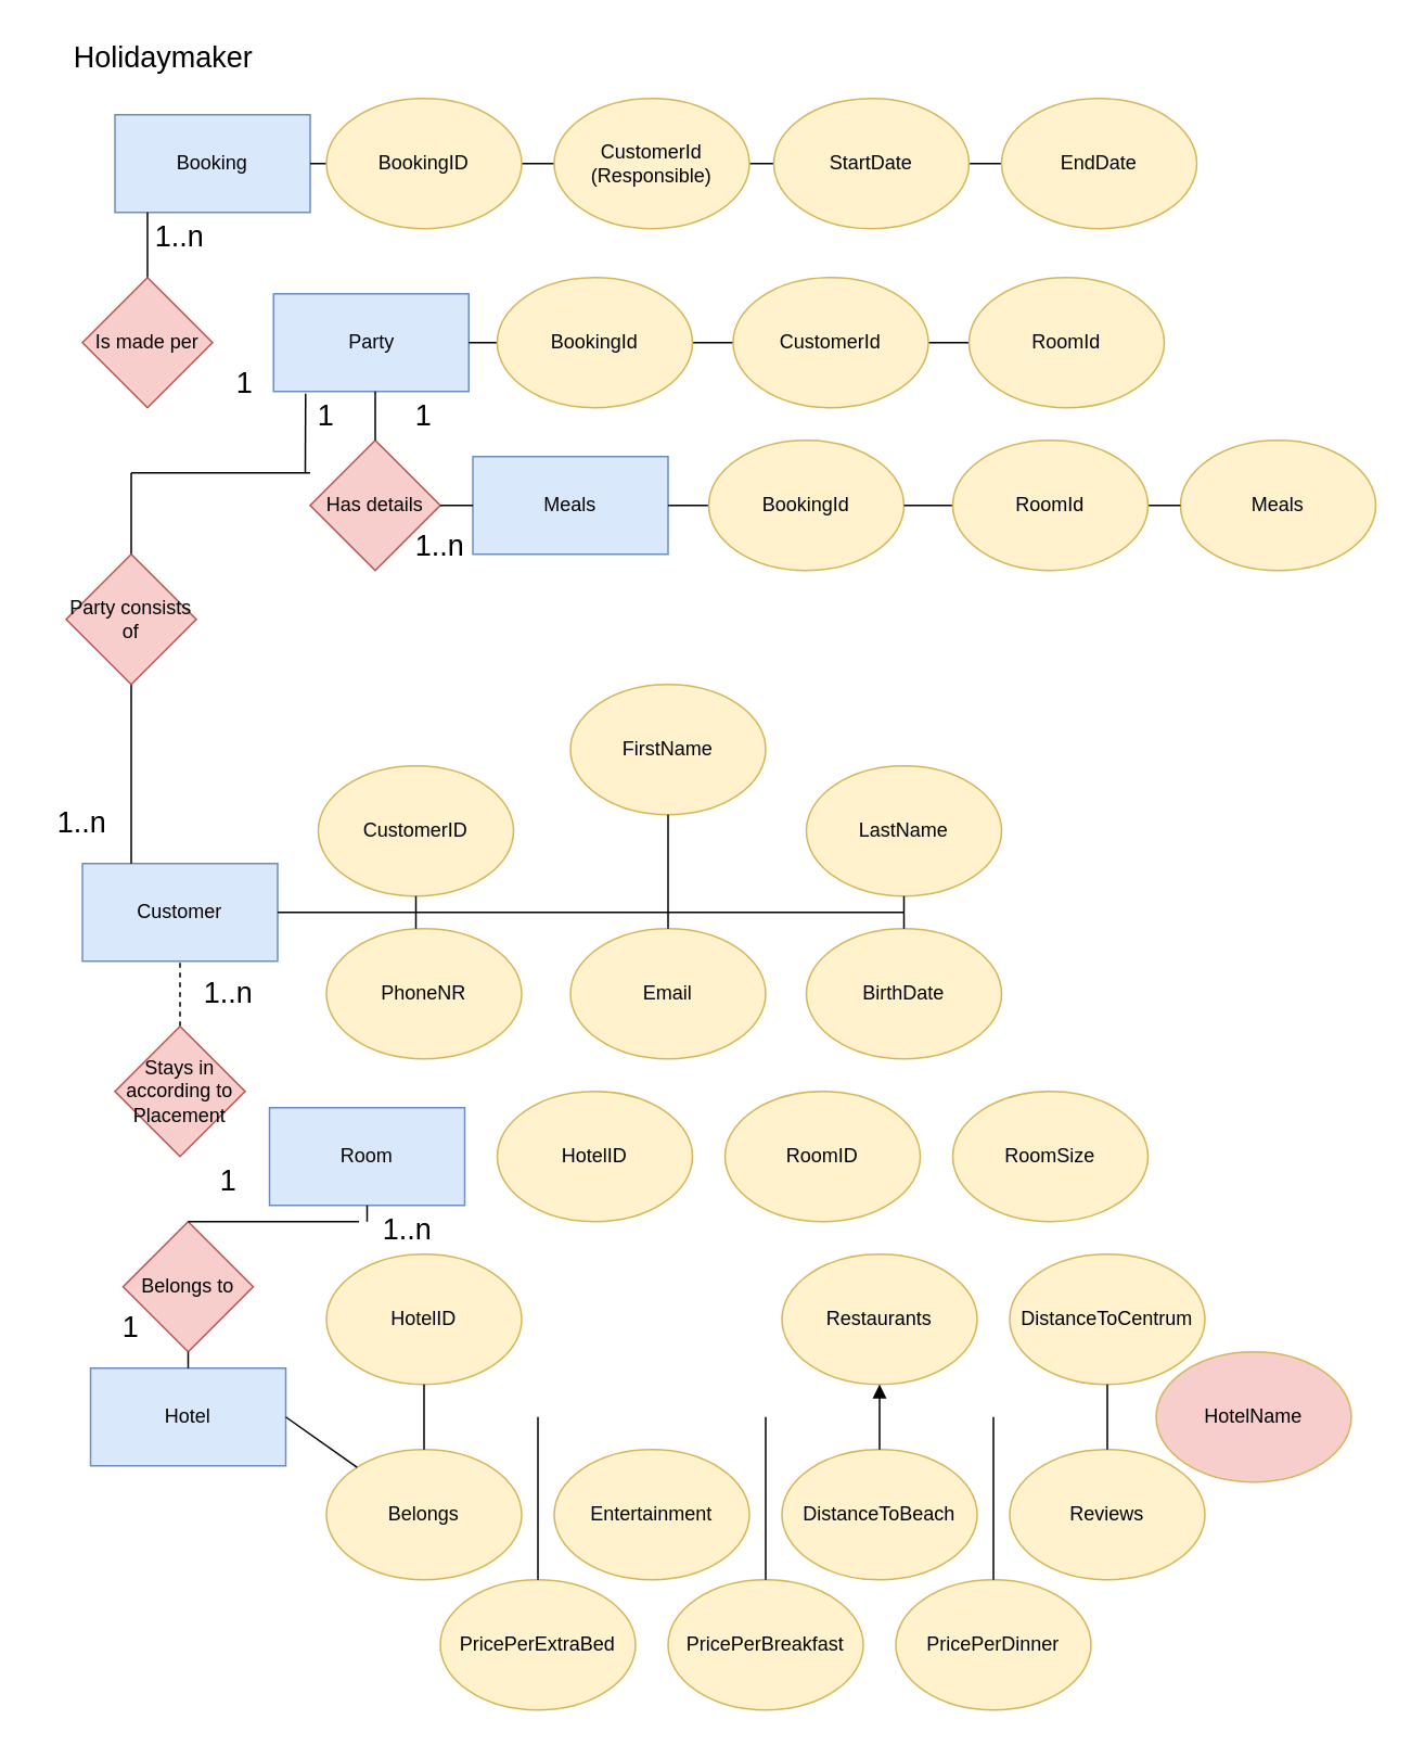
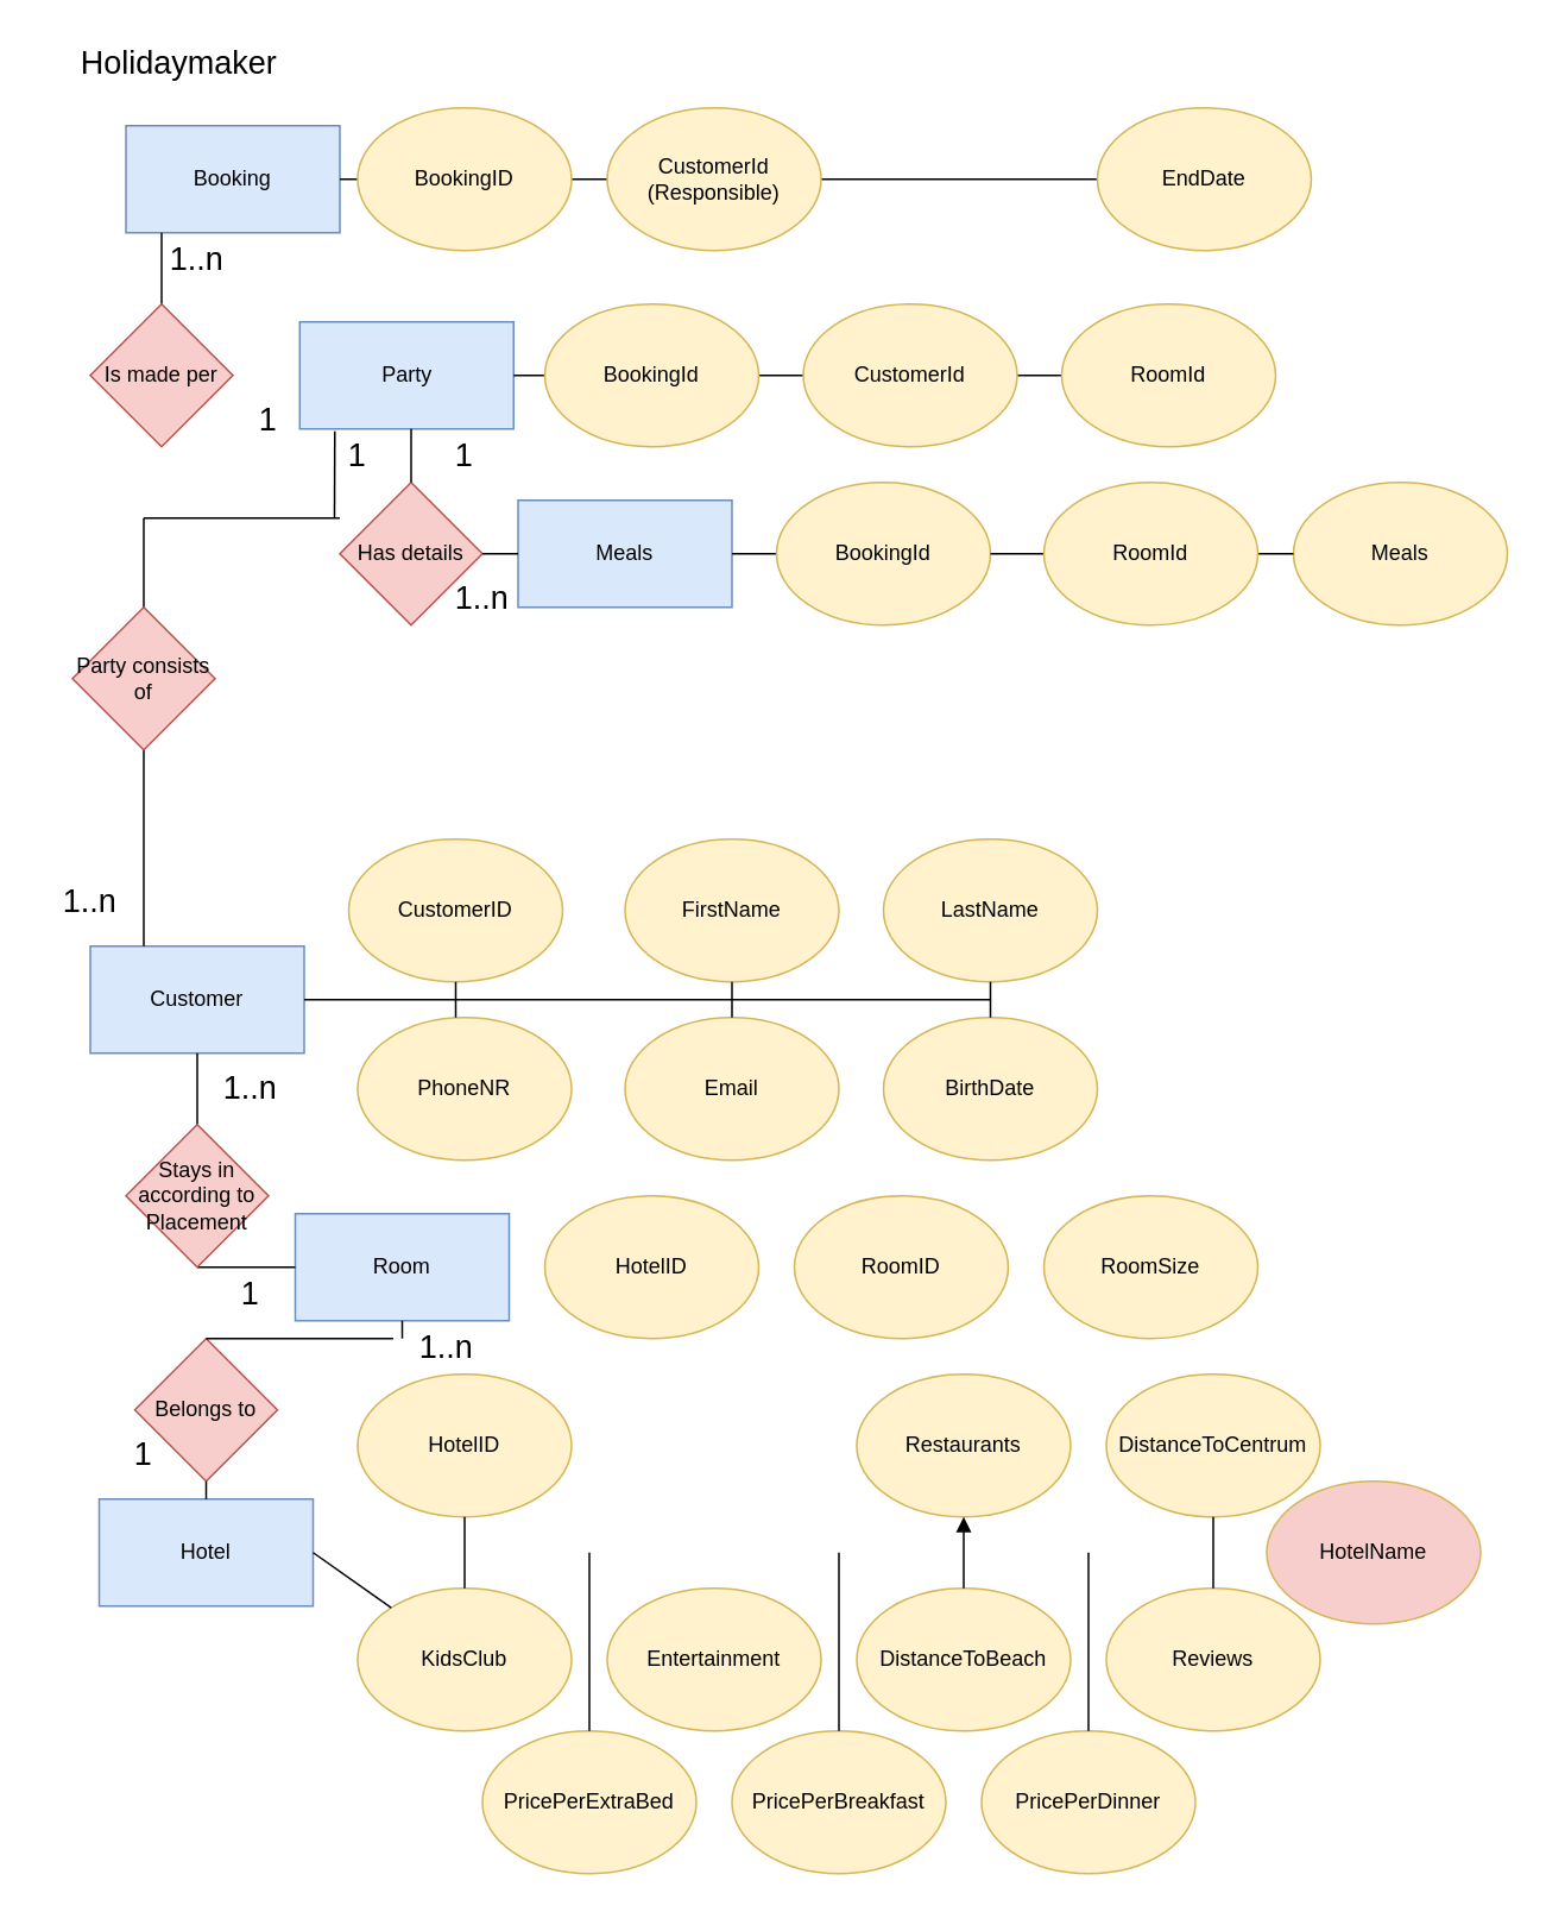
- <mxCell id="74" value="StartDate" style="ellipse;whiteSpace=wrap;html=1;fillColor=#fff2cc;strokeColor=#d6b656;" parent="1" vertex="1"><mxGeometry x="475" y="60" width="120" height="80" as="geometry" /></mxCell>
- <mxCell id="7" value="FirstName" style="ellipse;whiteSpace=wrap;html=1;fillColor=#fff2cc;strokeColor=#d6b656;" parent="1" vertex="1"><mxGeometry x="350" y="420" width="120" height="80" as="geometry" /></mxCell>
+ <mxCell id="7" value="FirstName" style="ellipse;whiteSpace=wrap;html=1;fillColor=#fff2cc;strokeColor=#d6b656;" parent="1" vertex="1"><mxGeometry x="350" y="470" width="120" height="80" as="geometry" /></mxCell>
- <mxCell id="53" value="" style="endArrow=none;html=1;rounded=0;fontSize=18;entryX=0.5;entryY=1;entryDx=0;entryDy=0;startArrow=none;dashed=1;" parent="1" source="70" target="6" edge="1"><mxGeometry width="50" height="50" relative="1" as="geometry"><mxPoint x="110" y="750" as="sourcePoint" /><mxPoint x="110" y="590" as="targetPoint" /></mxGeometry></mxCell>
+ <mxCell id="53" value="" style="endArrow=none;html=1;rounded=0;fontSize=18;entryX=0.5;entryY=1;entryDx=0;entryDy=0;startArrow=none;" parent="1" source="70" target="6" edge="1"><mxGeometry width="50" height="50" relative="1" as="geometry"><mxPoint x="110" y="750" as="sourcePoint" /><mxPoint x="110" y="590" as="targetPoint" /></mxGeometry></mxCell>
+ <mxCell id="54" value="" style="endArrow=none;html=1;rounded=0;fontSize=18;entryX=0;entryY=0.5;entryDx=0;entryDy=0;exitX=0.5;exitY=1;exitDx=0;exitDy=0;" parent="1" source="70" target="5" edge="1"><mxGeometry width="50" height="50" relative="1" as="geometry"><mxPoint x="110" y="750" as="sourcePoint" /><mxPoint x="350" y="650" as="targetPoint" /></mxGeometry></mxCell>
- <mxCell id="13" value="Belongs" style="ellipse;whiteSpace=wrap;html=1;fillColor=#fff2cc;strokeColor=#d6b656;" parent="1" vertex="1"><mxGeometry x="200" y="890" width="120" height="80" as="geometry" /></mxCell>
+ <mxCell id="13" value="KidsClub" style="ellipse;whiteSpace=wrap;html=1;fillColor=#fff2cc;strokeColor=#d6b656;" parent="1" vertex="1"><mxGeometry x="200" y="890" width="120" height="80" as="geometry" /></mxCell>
